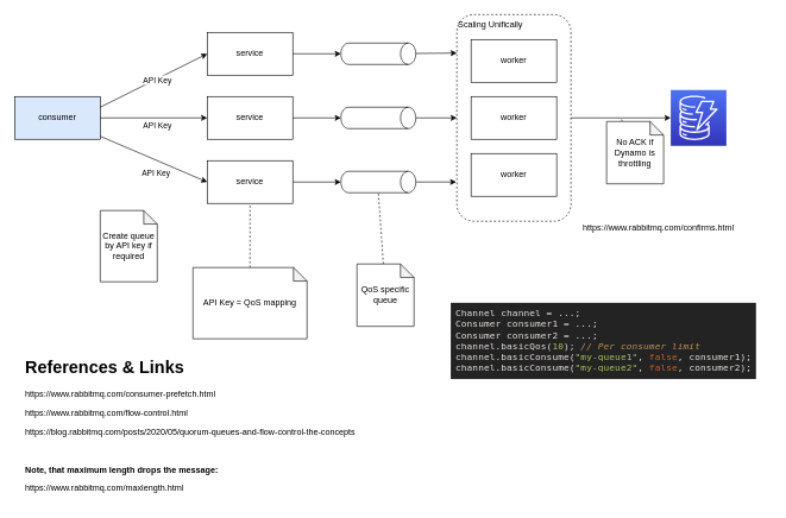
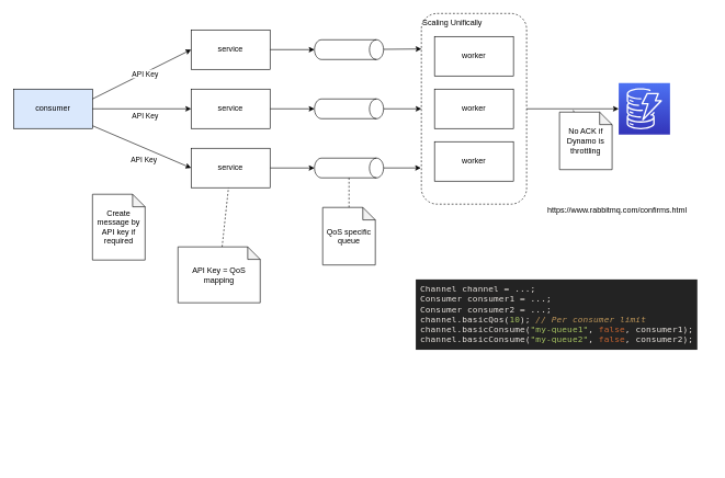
- <mxCell id="36" value="https://www.rabbitmq.com/confirms.html" style="text;whiteSpace=wrap;html=1;" vertex="1" parent="1"><mxGeometry x="815" y="305" width="250" height="40" as="geometry" /></mxCell>
+ <mxCell id="36" value="https://www.rabbitmq.com/confirms.html" style="text;whiteSpace=wrap;html=1;" vertex="1" parent="1"><mxGeometry x="830" y="305" width="250" height="40" as="geometry" /></mxCell>
- <mxCell id="7" value="Create queue by API key if required" style="shape=note;whiteSpace=wrap;html=1;backgroundOutline=1;darkOpacity=0.05;size=19;" vertex="1" parent="1"><mxGeometry x="140" y="295" width="80" height="100" as="geometry" /></mxCell>
+ <mxCell id="7" value="Create message by API key if required" style="shape=note;whiteSpace=wrap;html=1;backgroundOutline=1;darkOpacity=0.05;size=19;" vertex="1" parent="1"><mxGeometry x="140" y="295" width="80" height="100" as="geometry" /></mxCell>
- <mxCell id="21" value="QoS specific queue" style="shape=note;whiteSpace=wrap;html=1;backgroundOutline=1;darkOpacity=0.05;size=19;" vertex="1" parent="1"><mxGeometry x="500" y="370" width="80" height="87.5" as="geometry" /></mxCell>
+ <mxCell id="21" value="QoS specific queue" style="shape=note;whiteSpace=wrap;html=1;backgroundOutline=1;darkOpacity=0.05;size=19;" vertex="1" parent="1"><mxGeometry x="490" y="315" width="80" height="87.5" as="geometry" /></mxCell>
- <mxCell id="19" value="API Key = QoS mapping" style="shape=note;whiteSpace=wrap;html=1;backgroundOutline=1;darkOpacity=0.05;size=19;" vertex="1" parent="1"><mxGeometry x="270" y="375" width="160" height="100" as="geometry" /></mxCell>
+ <mxCell id="19" value="API Key = QoS mapping" style="shape=note;whiteSpace=wrap;html=1;backgroundOutline=1;darkOpacity=0.05;size=19;" vertex="1" parent="1"><mxGeometry x="270" y="375" width="125" height="85" as="geometry" /></mxCell>
- <mxCell id="35" value="&lt;h1&gt;References &amp;amp; Links&lt;/h1&gt;&lt;p&gt;https://www.rabbitmq.com/consumer-prefetch.html&lt;/p&gt;&lt;p&gt;&lt;span style=&quot;background-color: initial;&quot;&gt;https://www.rabbitmq.com/flow-control.html&lt;/span&gt;&lt;/p&gt;&lt;p&gt;&lt;span style=&quot;background-color: initial;&quot;&gt;https://blog.rabbitmq.com/posts/2020/05/quorum-queues-and-flow-control-the-concepts&lt;br&gt;&lt;/span&gt;&lt;/p&gt;&lt;p&gt;&lt;span style=&quot;background-color: initial;&quot;&gt;&lt;br&gt;&lt;/span&gt;&lt;/p&gt;&lt;p&gt;&lt;span style=&quot;background-color: initial;&quot;&gt;&lt;b&gt;Note, that maximum length drops the message:&lt;/b&gt;&lt;/span&gt;&lt;/p&gt;&lt;p&gt;&lt;span style=&quot;background-color: initial;&quot;&gt;https://www.rabbitmq.com/maxlength.html&lt;br&gt;&lt;/span&gt;&lt;/p&gt;" style="text;html=1;strokeColor=none;fillColor=none;spacing=5;spacingTop=-20;whiteSpace=wrap;overflow=hidden;rounded=0;" vertex="1" parent="1"><mxGeometry x="30" y="495" width="510" height="210" as="geometry" /></mxCell>
